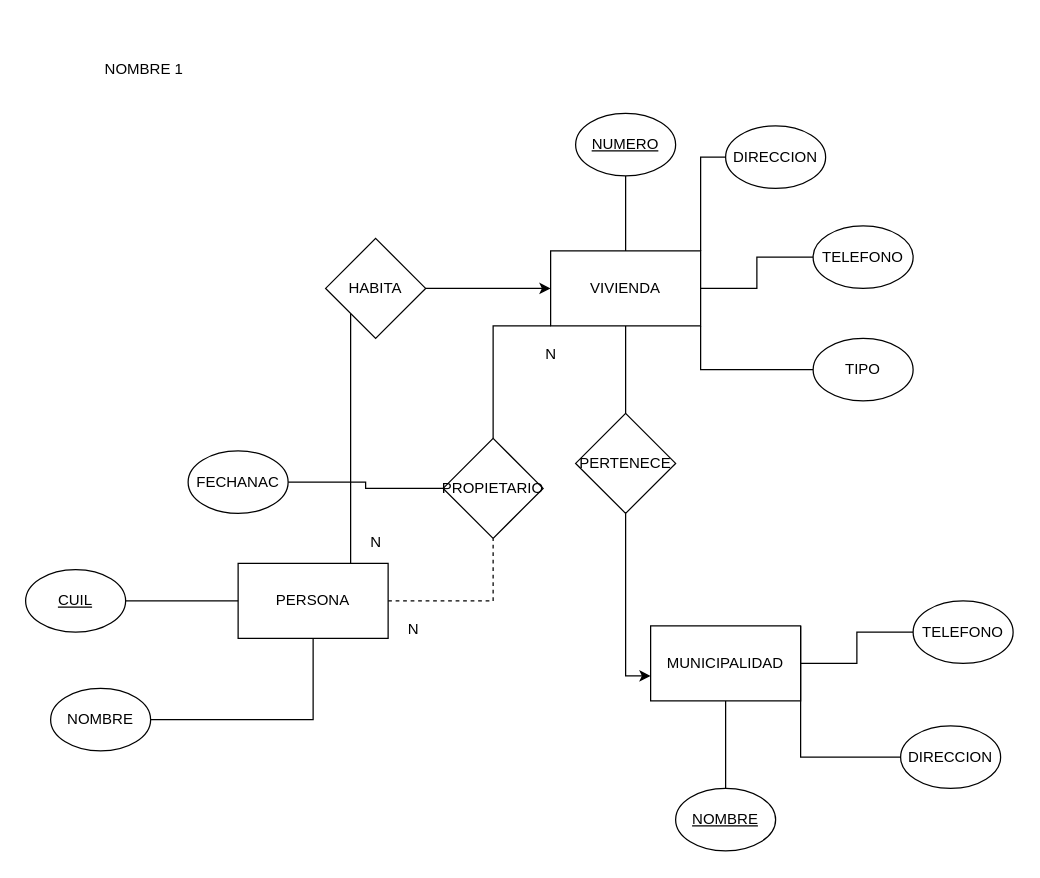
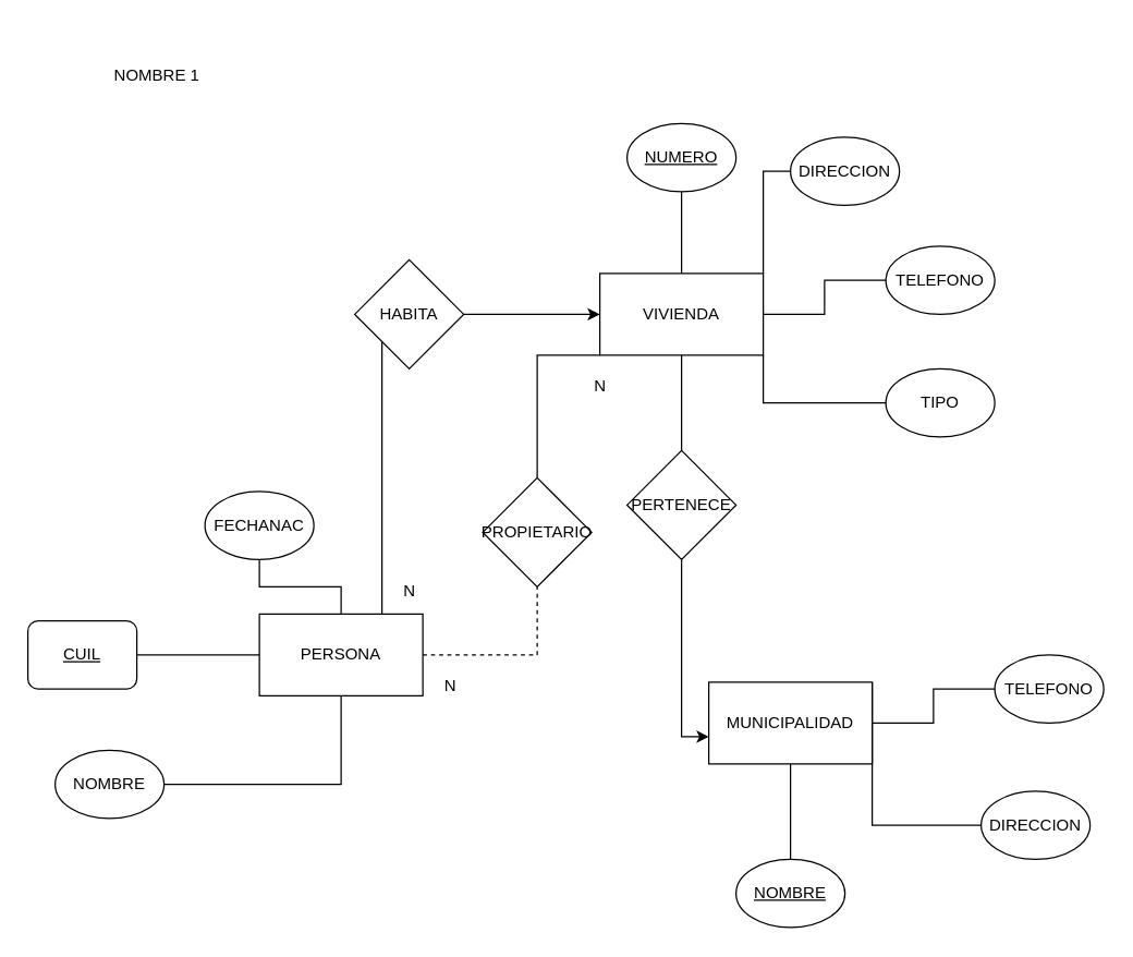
- <mxCell id="21" value="" style="edgeStyle=orthogonalEdgeStyle;rounded=0;orthogonalLoop=1;jettySize=auto;html=1;endArrow=none;endFill=0;" edge="1" parent="1" source="22" target="35"><mxGeometry relative="1" as="geometry" /></mxCell>
+ <mxCell id="21" value="" style="edgeStyle=orthogonalEdgeStyle;rounded=0;orthogonalLoop=1;jettySize=auto;html=1;endArrow=none;endFill=0;" edge="1" parent="1" source="22" target="4"><mxGeometry relative="1" as="geometry" /></mxCell>
- <mxCell id="18" value="&lt;u&gt;CUIL&lt;/u&gt;" style="ellipse;whiteSpace=wrap;html=1;" vertex="1" parent="1"><mxGeometry y="455" width="80" height="50" as="geometry" x="20" /></mxCell>
+ <mxCell id="18" value="&lt;u&gt;CUIL&lt;/u&gt;" style="whiteSpace=wrap;html=1;rounded=1;" vertex="1" parent="1"><mxGeometry y="455" width="80" height="50" as="geometry" x="20" /></mxCell>
